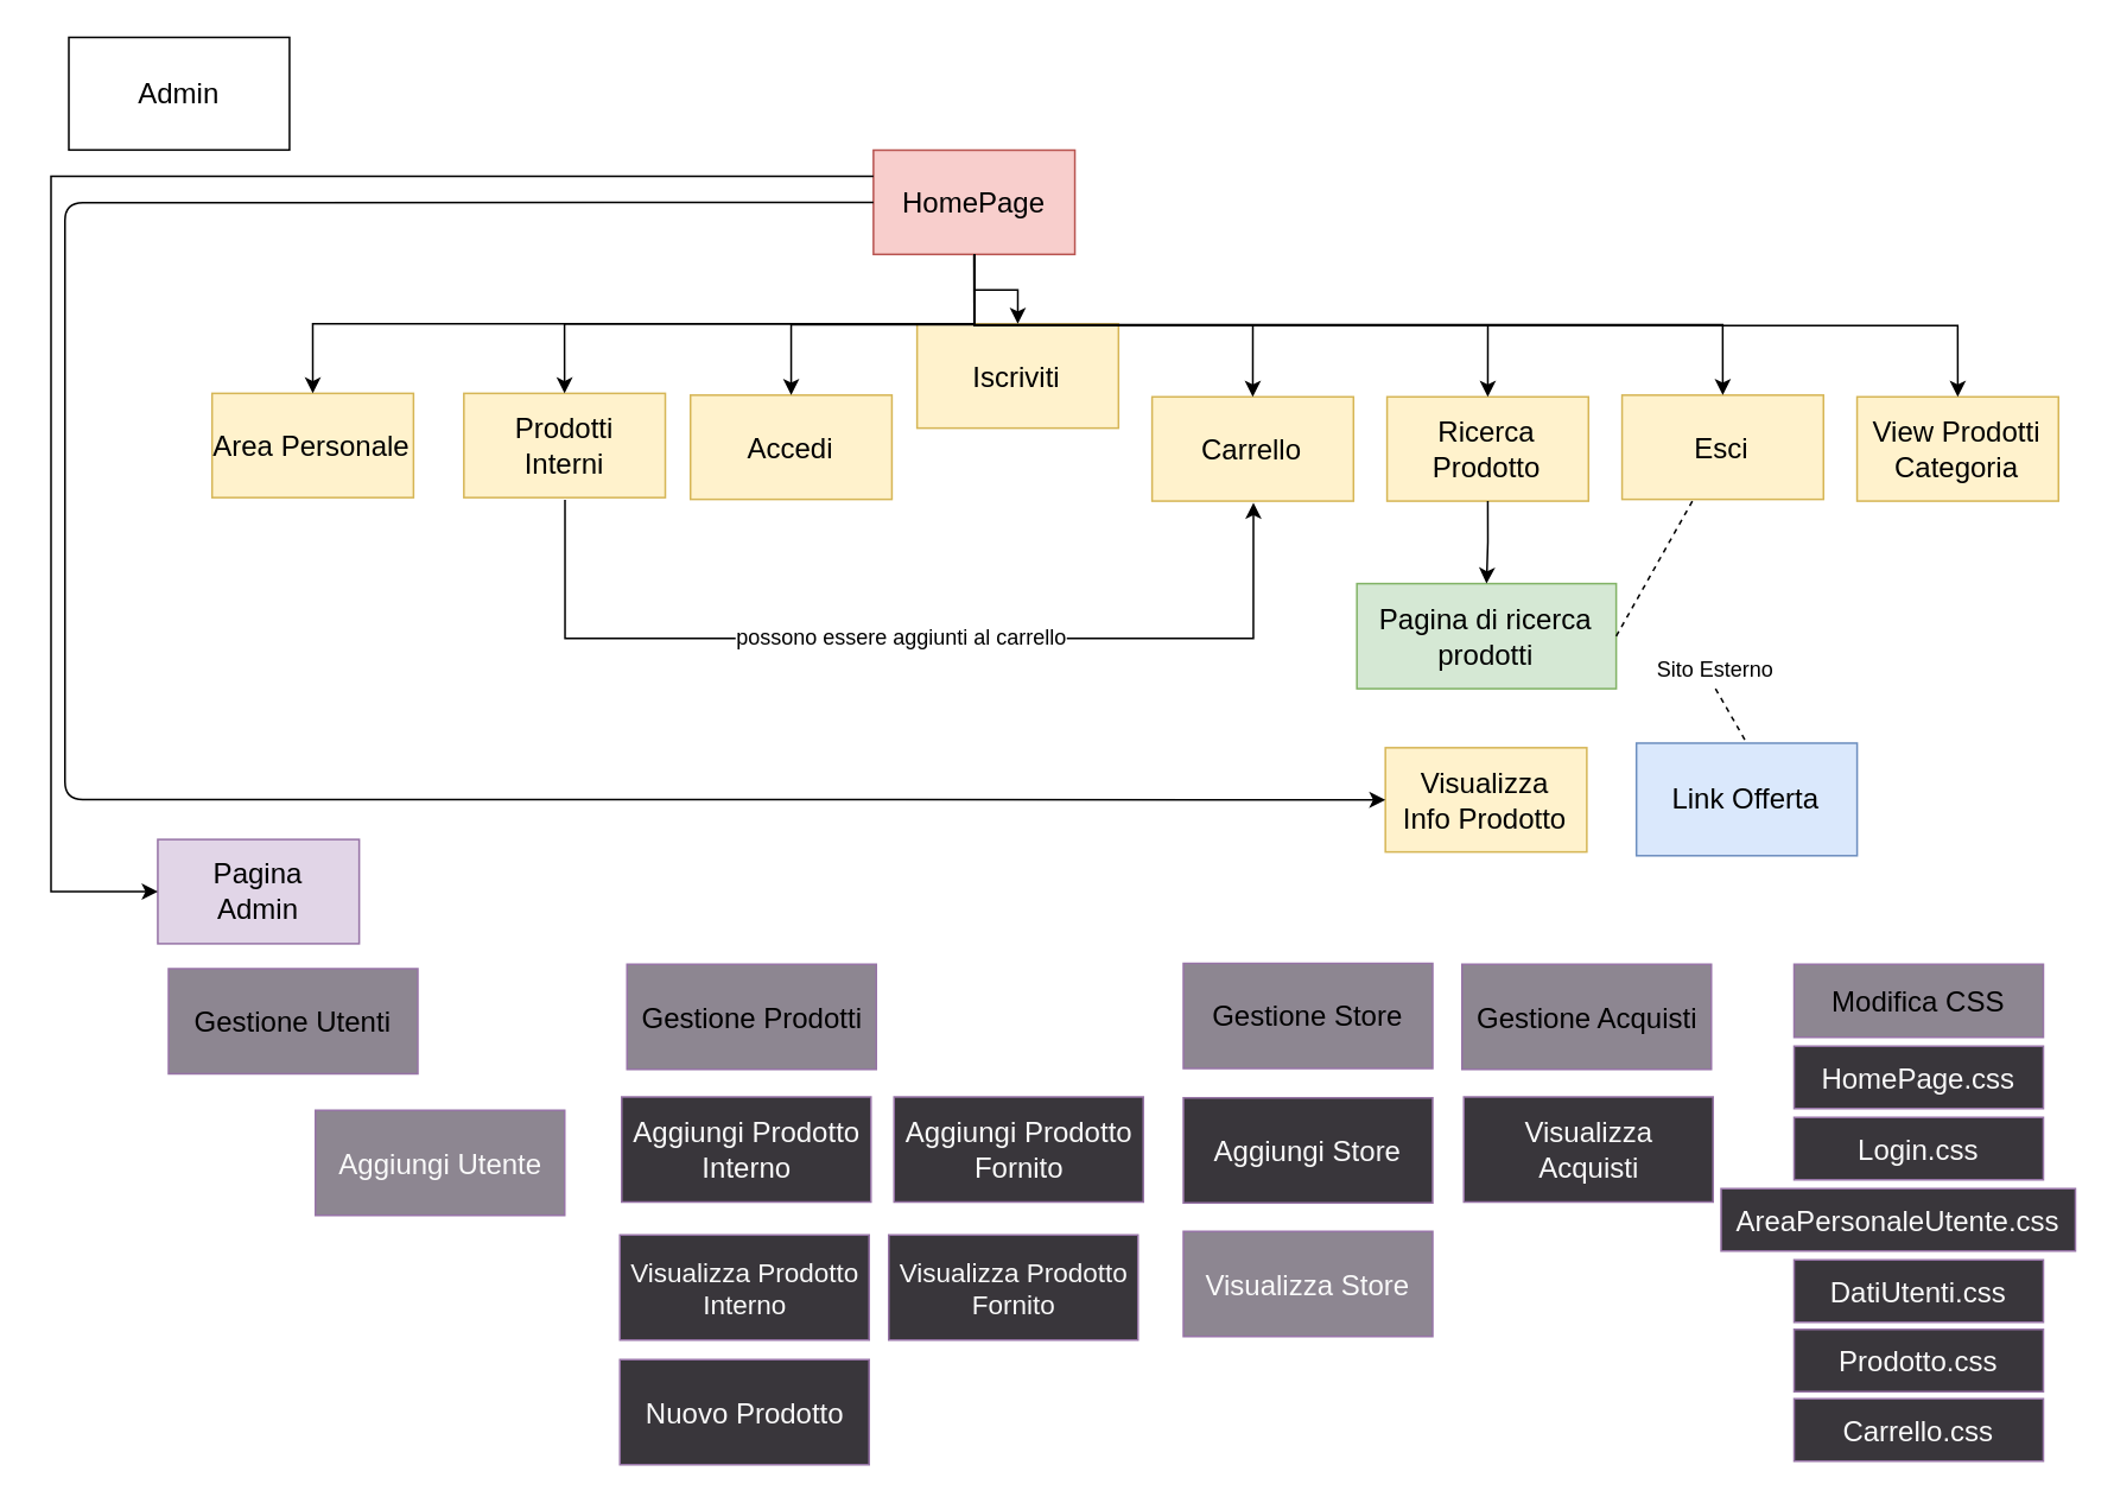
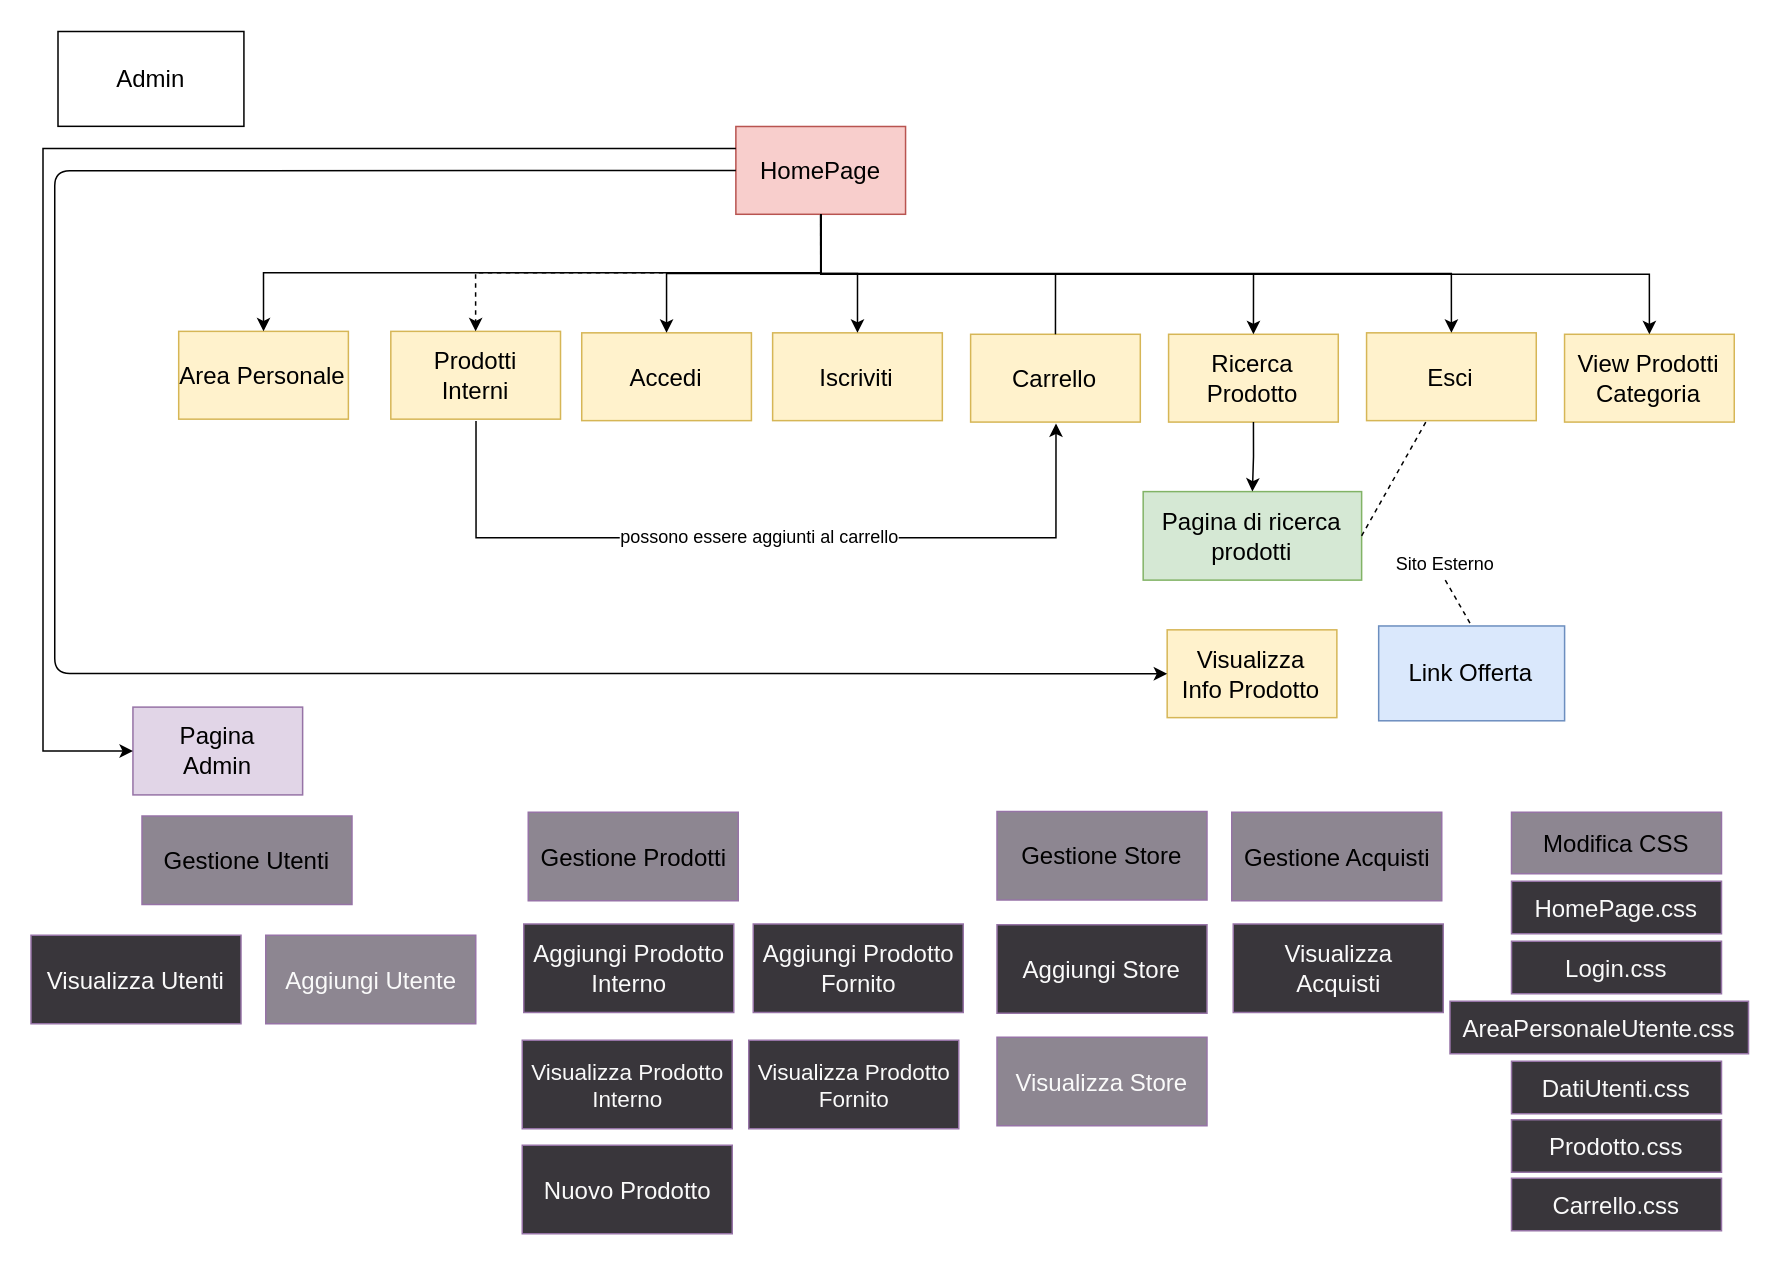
- <mxCell id="6" style="edgeStyle=orthogonalEdgeStyle;rounded=0;orthogonalLoop=1;jettySize=auto;html=1;exitX=0.5;exitY=1;exitDx=0;exitDy=0;entryX=0.5;entryY=0;entryDx=0;entryDy=0;startArrow=none;startFill=0;" parent="1" source="3" target="5" edge="1"><mxGeometry relative="1" as="geometry" /></mxCell>
+ <mxCell id="6" style="edgeStyle=orthogonalEdgeStyle;rounded=0;orthogonalLoop=1;jettySize=auto;html=1;exitX=0.5;exitY=1;exitDx=0;exitDy=0;entryX=0.5;entryY=0;entryDx=0;entryDy=0;startArrow=none;startFill=0;dashed=1;" parent="1" source="3" target="5" edge="1"><mxGeometry relative="1" as="geometry" /></mxCell>
- <mxCell id="7" value="&lt;font style=&quot;font-size: 16px&quot;&gt;Iscriviti&lt;br&gt;&lt;/font&gt;" style="rounded=0;whiteSpace=wrap;html=1;fillColor=#fff2cc;strokeColor=#d6b656;" parent="1" vertex="1"><mxGeometry x="514.422" y="181.386" width="113.131" height="58.532" as="geometry" /></mxCell>
+ <mxCell id="7" value="&lt;font style=&quot;font-size: 16px&quot;&gt;Iscriviti&lt;br&gt;&lt;/font&gt;" style="rounded=0;whiteSpace=wrap;html=1;fillColor=#fff2cc;strokeColor=#d6b656;" parent="1" vertex="1"><mxGeometry x="514.422" y="221.386" width="113.131" height="58.532" as="geometry" /></mxCell>
- <mxCell id="10" style="edgeStyle=orthogonalEdgeStyle;rounded=0;orthogonalLoop=1;jettySize=auto;html=1;exitX=0.5;exitY=1;exitDx=0;exitDy=0;entryX=0.5;entryY=0;entryDx=0;entryDy=0;startArrow=none;startFill=0;" parent="1" source="3" target="9" edge="1"><mxGeometry relative="1" as="geometry" /></mxCell>
+ <mxCell id="10" style="edgeStyle=orthogonalEdgeStyle;rounded=0;orthogonalLoop=1;jettySize=auto;html=1;exitX=0.5;exitY=1;exitDx=0;exitDy=0;entryX=0.5;entryY=0;entryDx=0;entryDy=0;startArrow=none;startFill=0;endArrow=none;" parent="1" source="3" target="9" edge="1"><mxGeometry relative="1" as="geometry" /></mxCell>
+ <mxCell id="32" value="&lt;font style=&quot;font-size: 16px&quot;&gt;Visualizza Utenti&lt;br&gt;&lt;/font&gt;" style="rounded=0;whiteSpace=wrap;html=1;fillColor=#39363B;strokeColor=#9673a6;fontColor=#FAFAFA;" parent="1" vertex="1"><mxGeometry x="20" y="623" width="140" height="59" as="geometry" /></mxCell>
